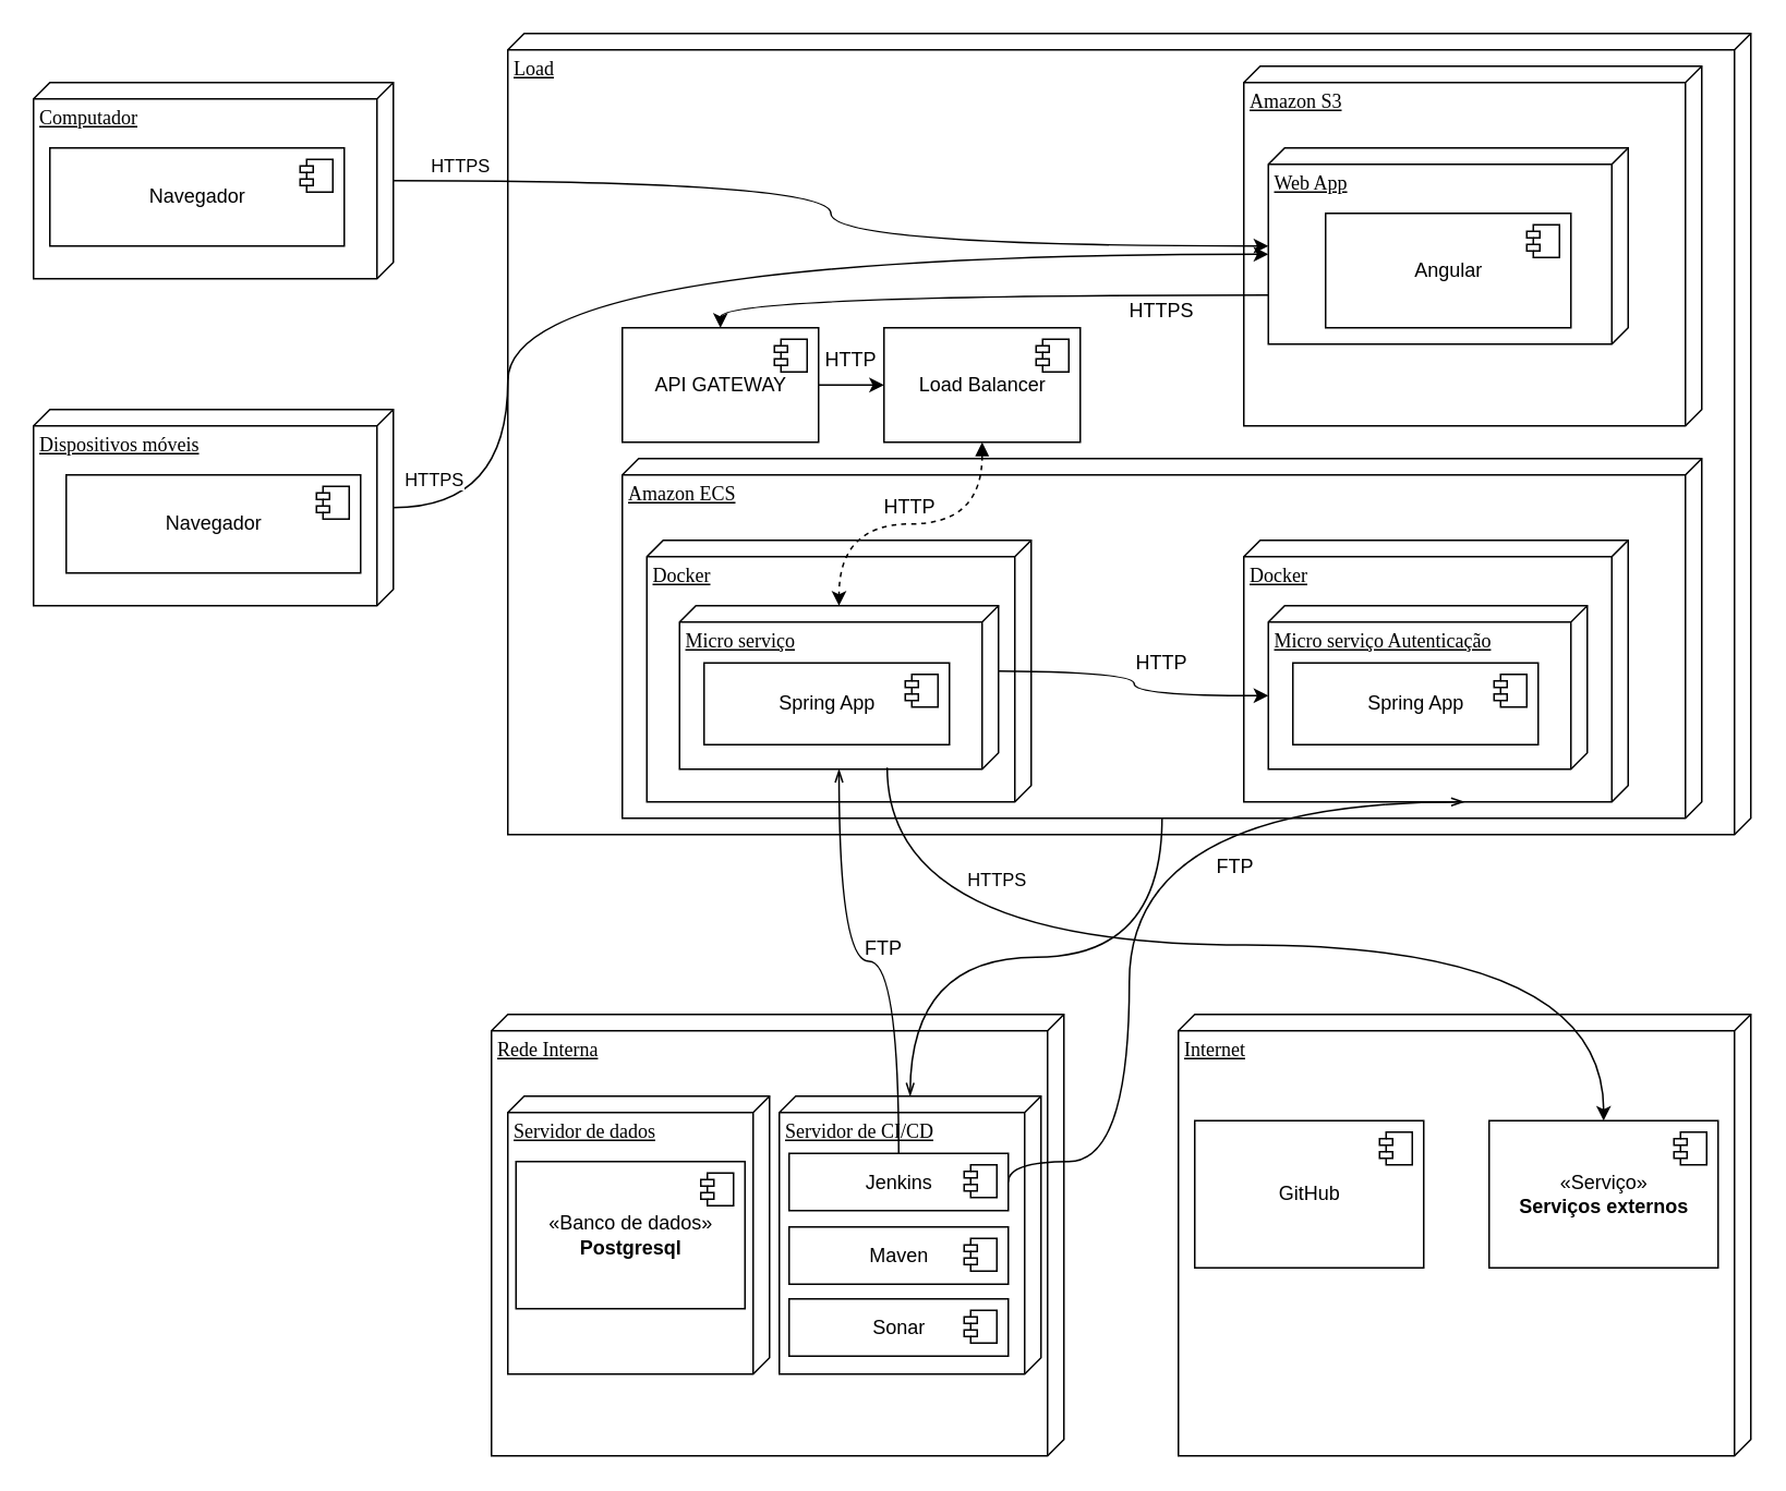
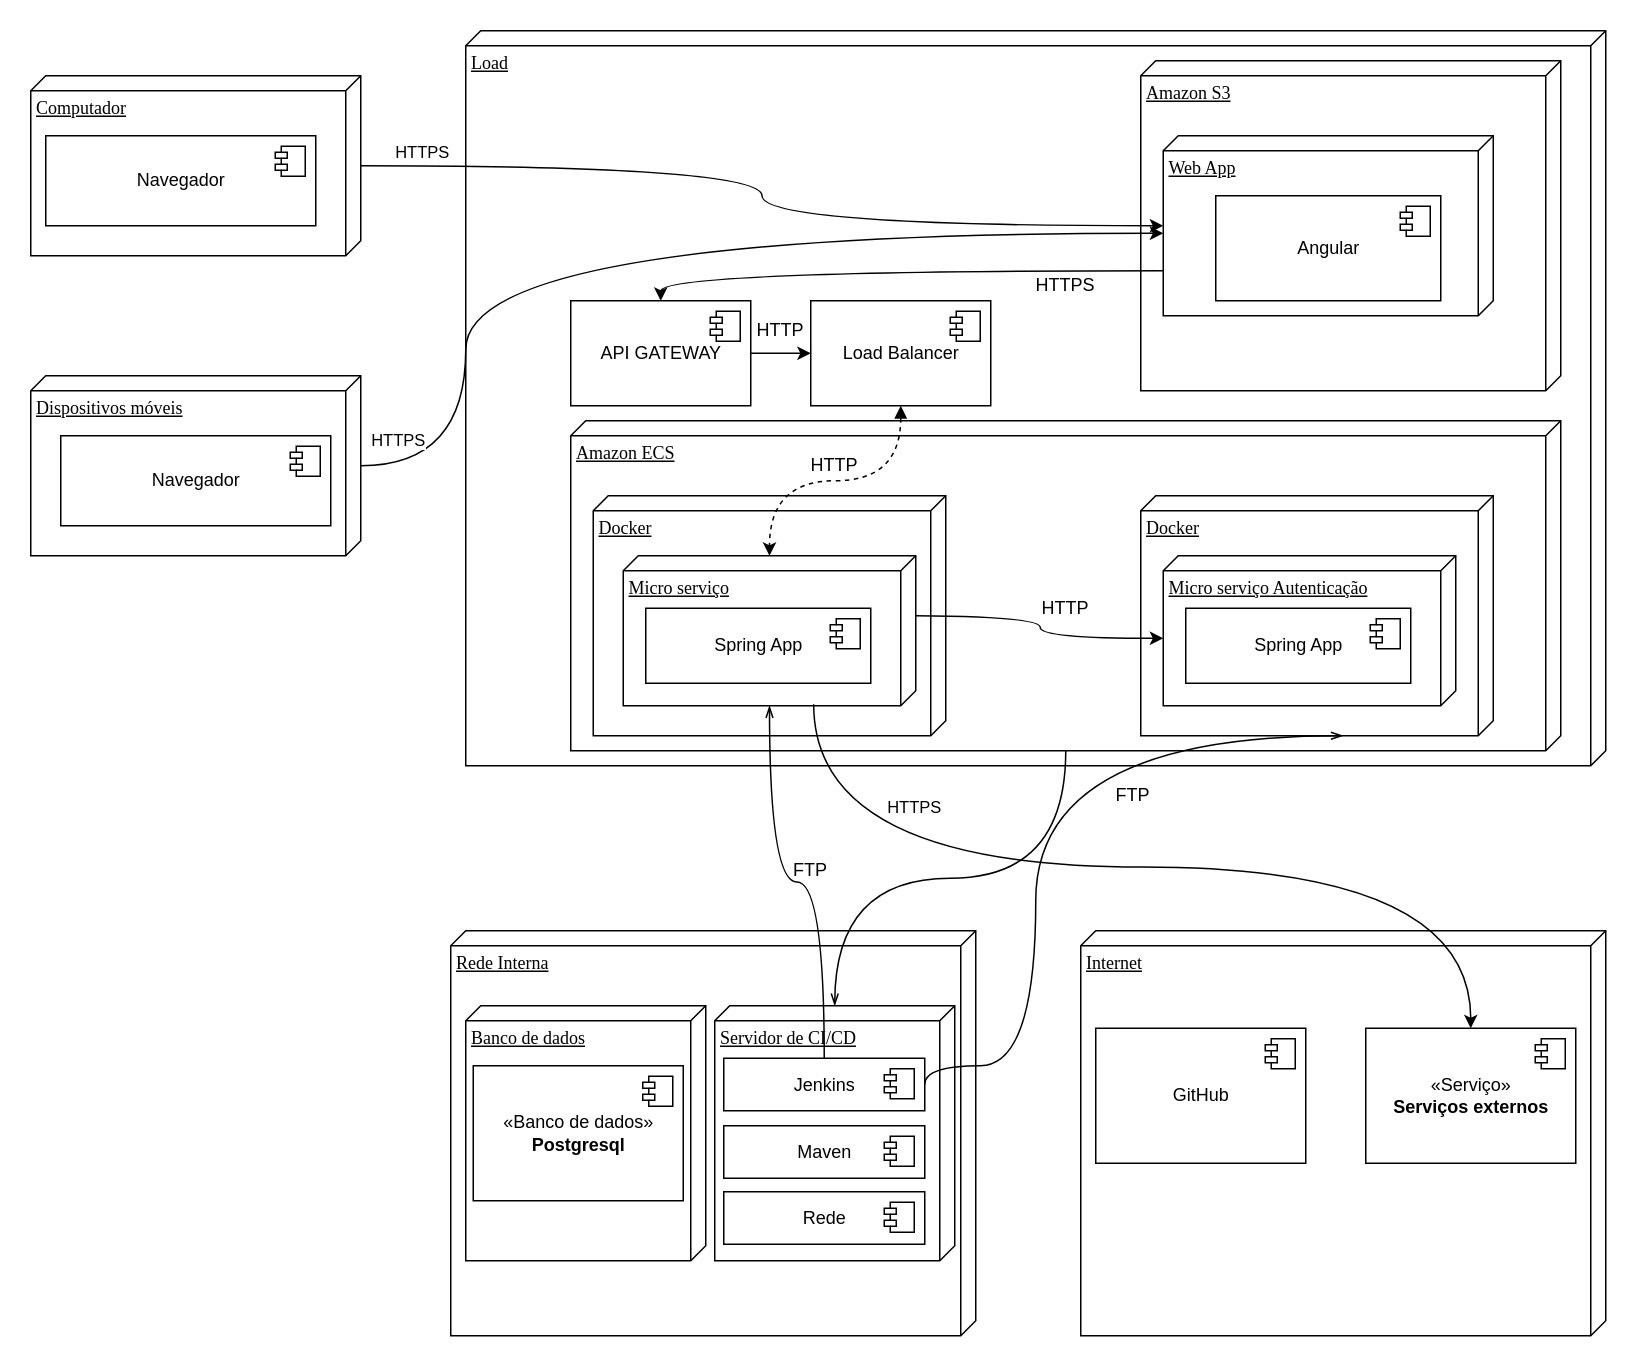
- <mxCell id="22" value="Servidor de dados" style="verticalAlign=top;align=left;spacingTop=8;spacingLeft=2;spacingRight=12;shape=cube;size=10;direction=south;fontStyle=4;html=1;rounded=0;shadow=0;comic=0;labelBackgroundColor=none;strokeWidth=1;fontFamily=Verdana;fontSize=12" vertex="1" parent="1"><mxGeometry x="310" y="670" width="160" height="170" as="geometry" /></mxCell>
+ <mxCell id="22" value="Banco de dados" style="verticalAlign=top;align=left;spacingTop=8;spacingLeft=2;spacingRight=12;shape=cube;size=10;direction=south;fontStyle=4;html=1;rounded=0;shadow=0;comic=0;labelBackgroundColor=none;strokeWidth=1;fontFamily=Verdana;fontSize=12" vertex="1" parent="1"><mxGeometry x="310" y="670" width="160" height="170" as="geometry" /></mxCell>
- <mxCell id="29" value="Sonar" style="html=1;dropTarget=0;" vertex="1" parent="1"><mxGeometry x="482" y="794" width="134" height="35" as="geometry" /></mxCell>
+ <mxCell id="29" value="Rede" style="html=1;dropTarget=0;" vertex="1" parent="1"><mxGeometry x="482" y="794" width="134" height="35" as="geometry" /></mxCell>
